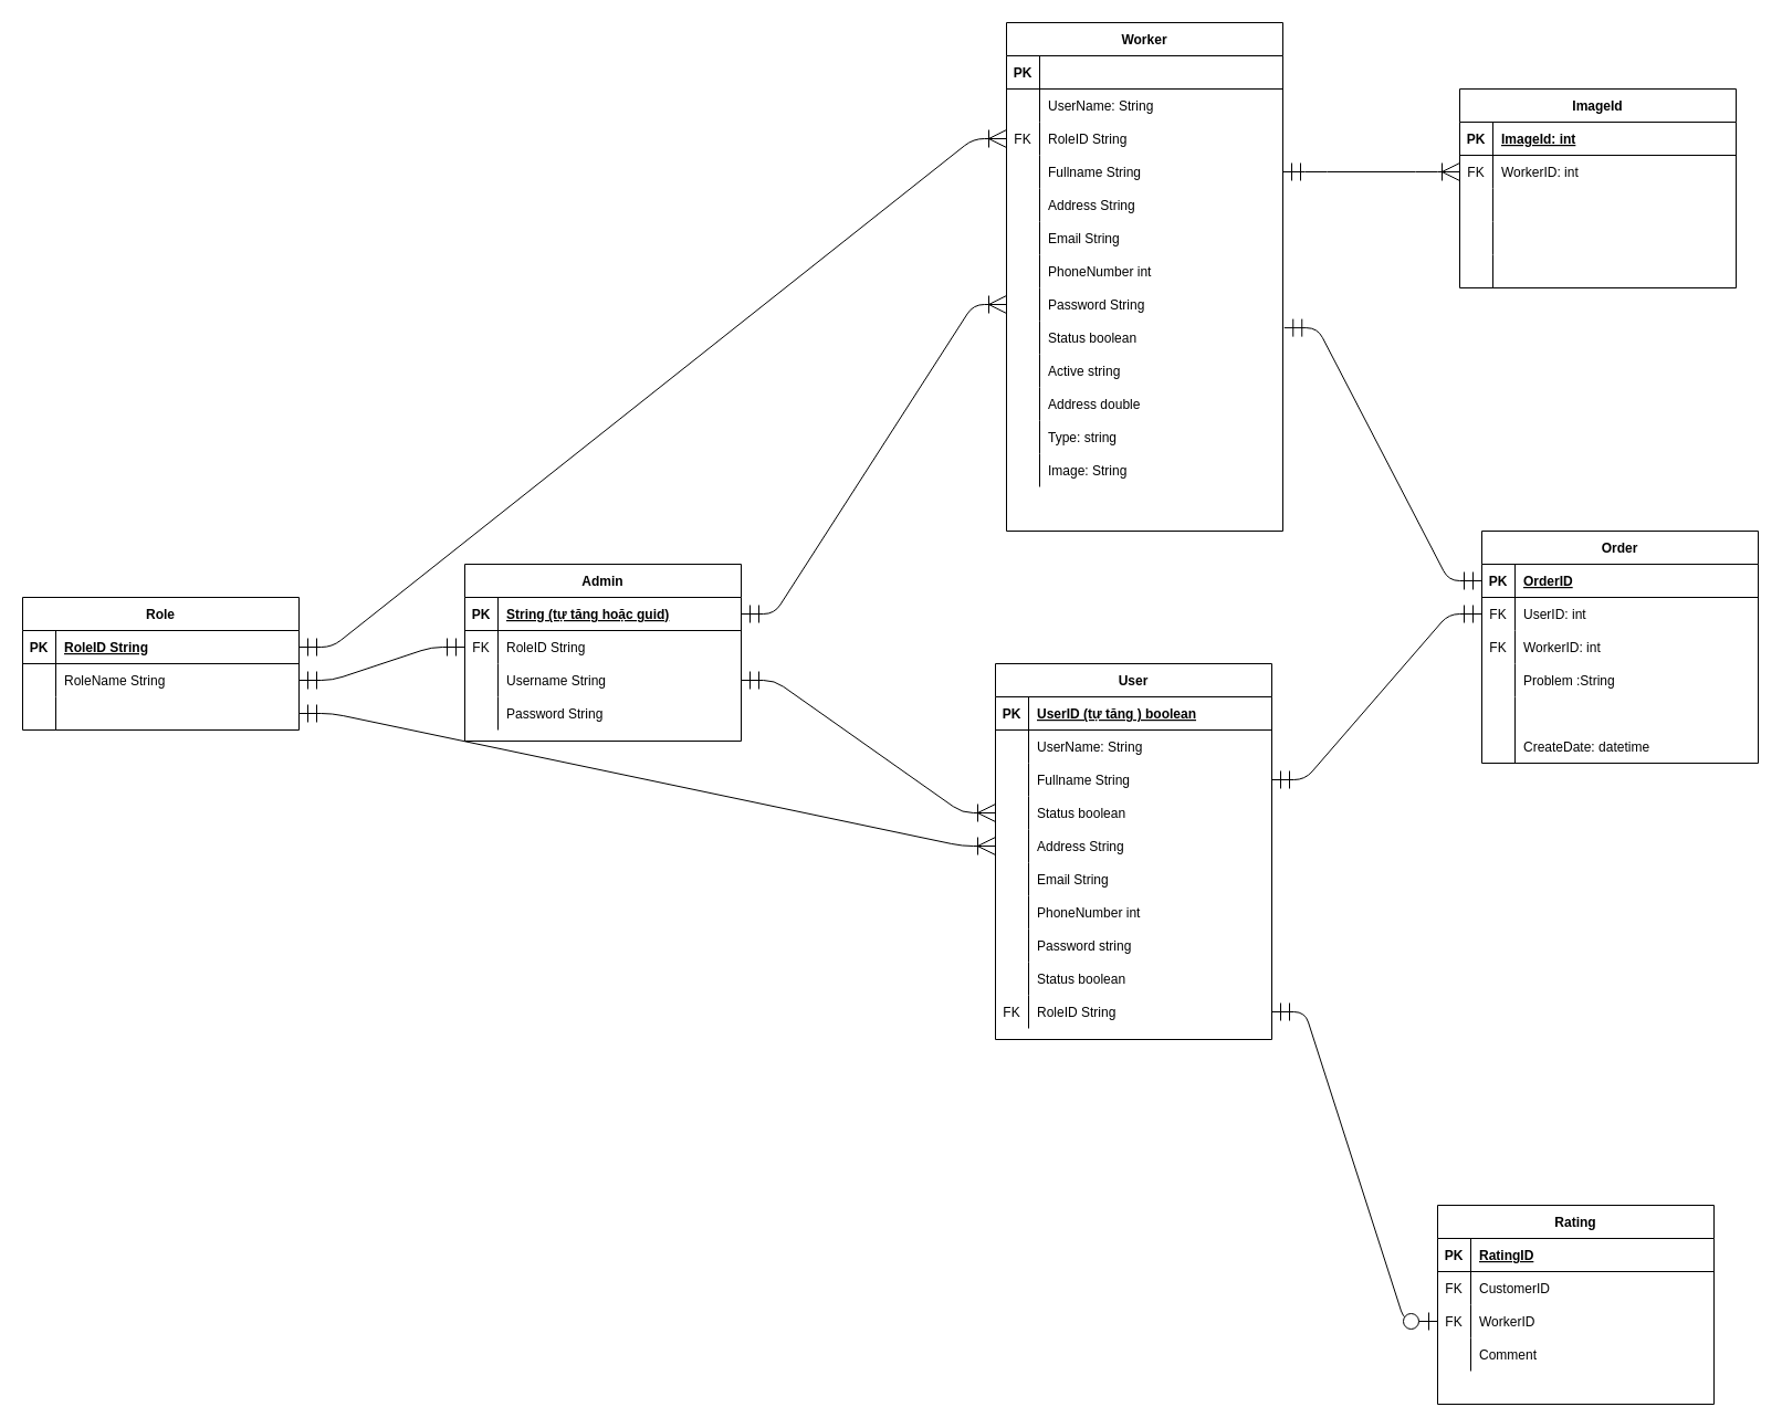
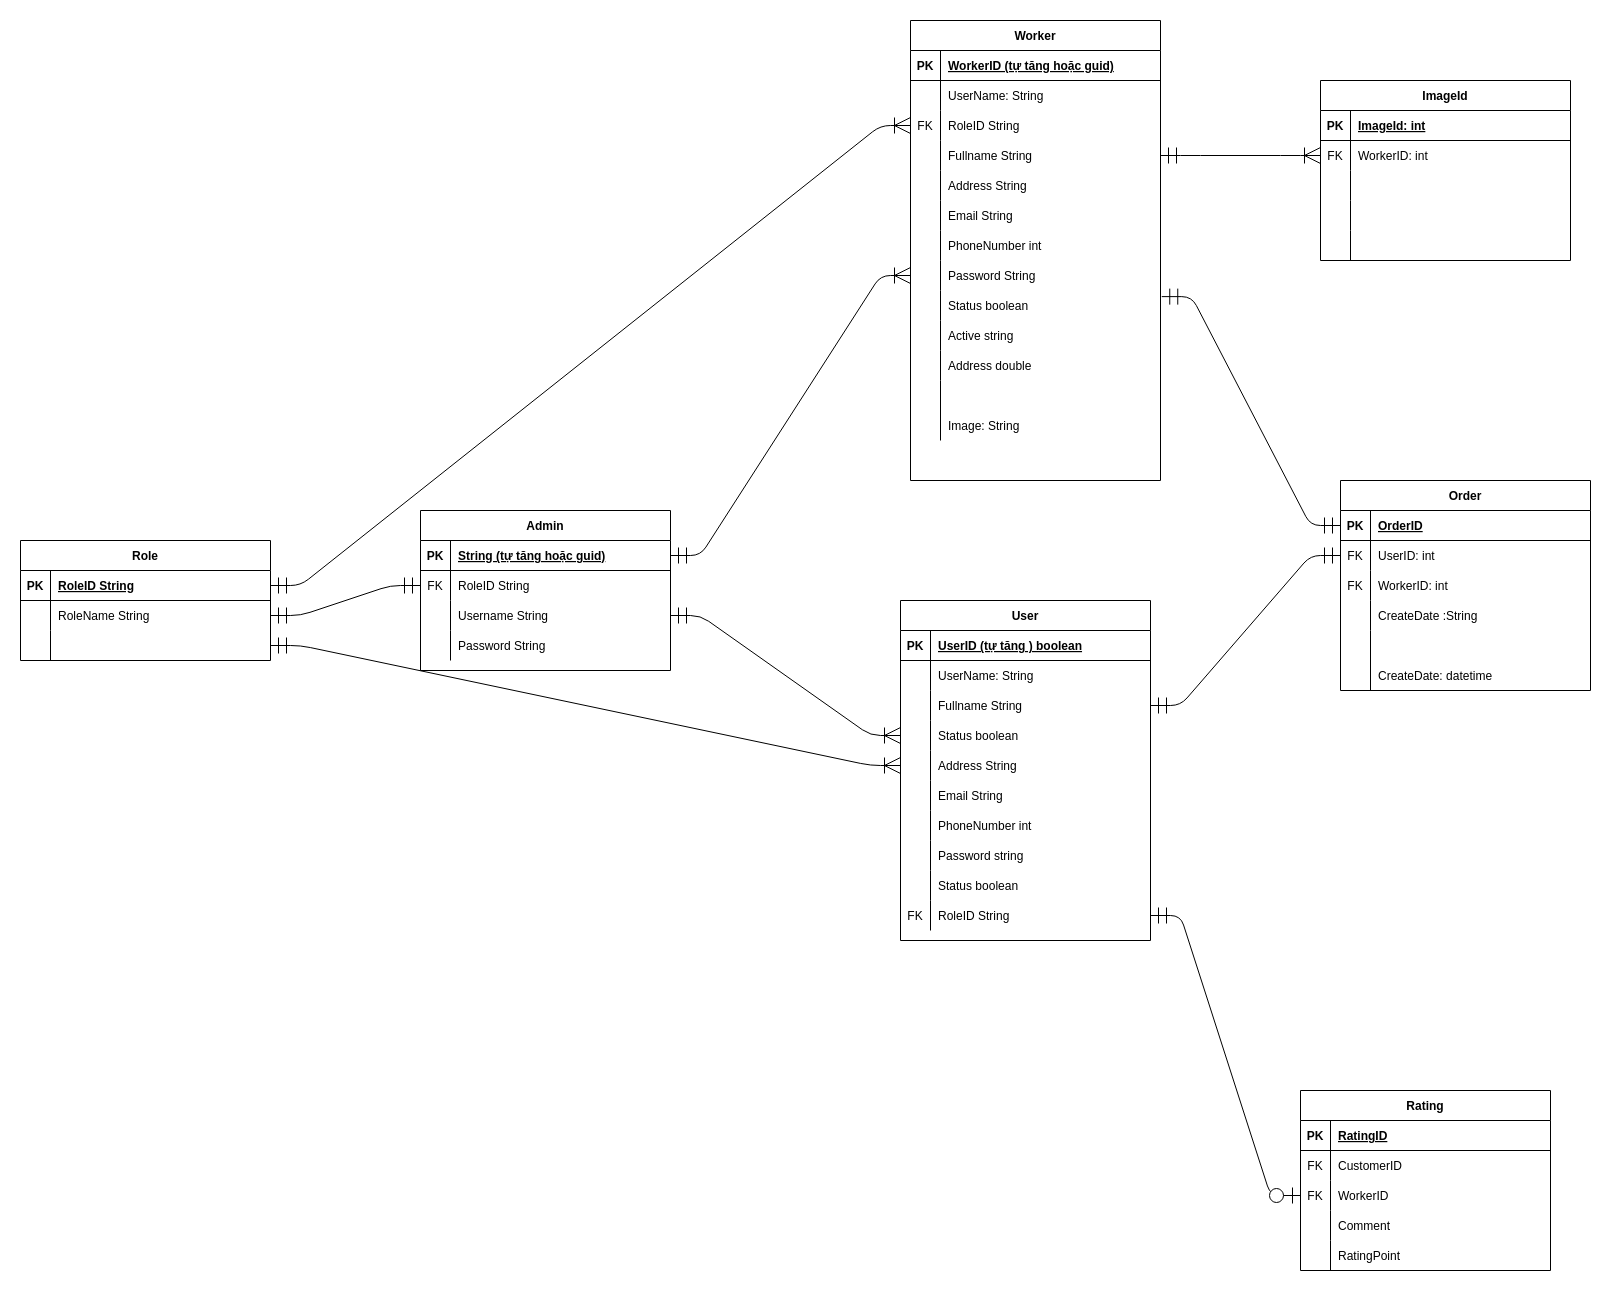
+ <mxCell id="46" value="WorkerID (tự tăng hoặc guid)" style="shape=partialRectangle;overflow=hidden;connectable=0;fillColor=none;top=0;left=0;bottom=0;right=0;align=left;spacingLeft=6;fontStyle=5;" parent="44" vertex="1"><mxGeometry x="30" width="220" height="30" as="geometry"><mxRectangle width="220" height="30" as="alternateBounds" /></mxGeometry></mxCell>
- <mxCell id="79" value="Type: string" style="shape=partialRectangle;overflow=hidden;connectable=0;fillColor=none;top=0;left=0;bottom=0;right=0;align=left;spacingLeft=6;" parent="77" vertex="1"><mxGeometry x="30" width="220" height="30" as="geometry"><mxRectangle width="220" height="30" as="alternateBounds" /></mxGeometry></mxCell>
- <mxCell id="124" value="Problem :String" style="shape=partialRectangle;overflow=hidden;connectable=0;fillColor=none;top=0;left=0;bottom=0;right=0;align=left;spacingLeft=6;" parent="122" vertex="1"><mxGeometry x="30" width="220" height="30" as="geometry"><mxRectangle width="220" height="30" as="alternateBounds" /></mxGeometry></mxCell>
+ <mxCell id="124" value="CreateDate :String" style="shape=partialRectangle;overflow=hidden;connectable=0;fillColor=none;top=0;left=0;bottom=0;right=0;align=left;spacingLeft=6;" parent="122" vertex="1"><mxGeometry x="30" width="220" height="30" as="geometry"><mxRectangle width="220" height="30" as="alternateBounds" /></mxGeometry></mxCell>
+ <mxCell id="111" value="RatingPoint" style="shape=partialRectangle;overflow=hidden;connectable=0;fillColor=none;top=0;left=0;bottom=0;right=0;align=left;spacingLeft=6;" parent="109" vertex="1"><mxGeometry x="30" width="220" height="30" as="geometry"><mxRectangle width="220" height="30" as="alternateBounds" /></mxGeometry></mxCell>
